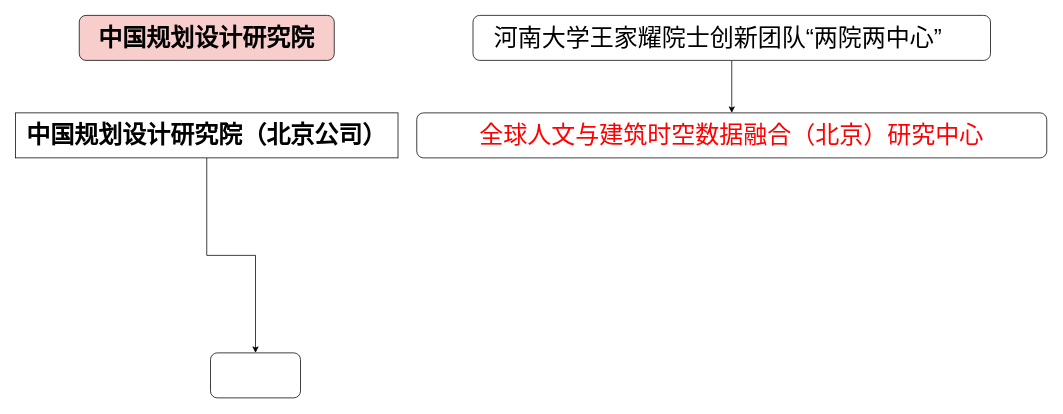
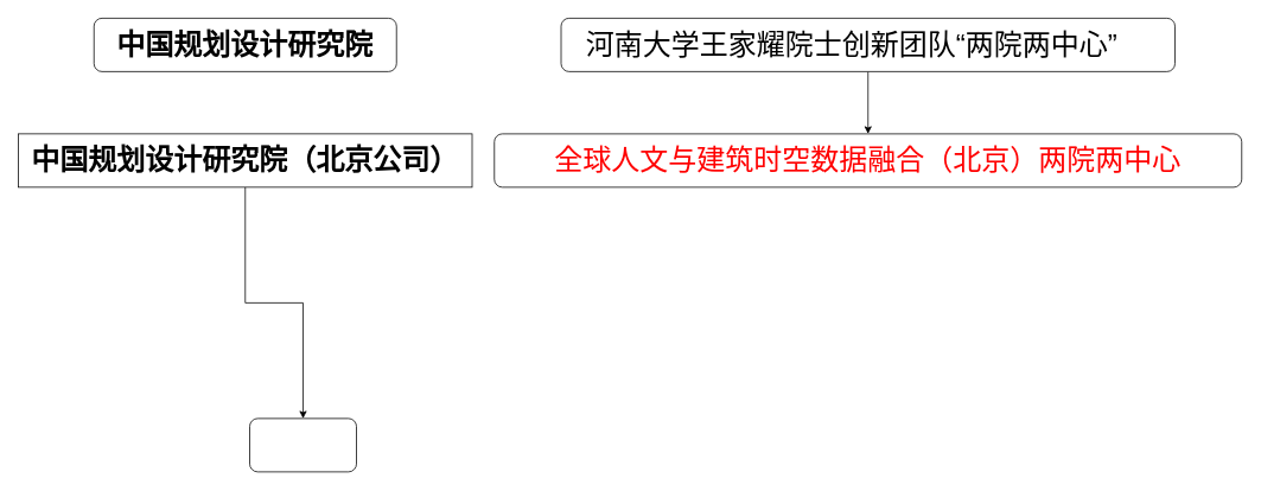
- <mxCell id="5" value="&lt;font style=&quot;font-size: 32px;&quot;&gt;&lt;b&gt;中国规划设计研究院&lt;/b&gt;&lt;/font&gt;" style="rounded=1;whiteSpace=wrap;html=1;fillColor=#f8cecc;" vertex="1" parent="1"><mxGeometry x="105" y="20" width="340" height="60" as="geometry" /></mxCell>
+ <mxCell id="5" value="&lt;font style=&quot;font-size: 32px;&quot;&gt;&lt;b&gt;中国规划设计研究院&lt;/b&gt;&lt;/font&gt;" style="rounded=1;whiteSpace=wrap;html=1;" vertex="1" parent="1"><mxGeometry x="105" y="20" width="340" height="60" as="geometry" /></mxCell>
- <mxCell id="4" value="&lt;div&gt;&lt;font style=&quot;font-size: 32px;&quot;&gt;&lt;span style=&quot;color: red;&quot;&gt;全球人文与建筑时空数据融合（北京）研究中心&lt;/span&gt;&lt;/font&gt;&lt;/div&gt;" style="rounded=1;whiteSpace=wrap;html=1;" vertex="1" parent="1"><mxGeometry x="555" y="150" width="840" height="60" as="geometry" /></mxCell>
+ <mxCell id="4" value="&lt;div&gt;&lt;font style=&quot;font-size: 32px;&quot;&gt;&lt;span style=&quot;color: red;&quot;&gt;全球人文与建筑时空数据融合（北京）两院两中心&lt;/span&gt;&lt;/font&gt;&lt;/div&gt;" style="rounded=1;whiteSpace=wrap;html=1;" vertex="1" parent="1"><mxGeometry x="555" y="150" width="840" height="60" as="geometry" /></mxCell>
